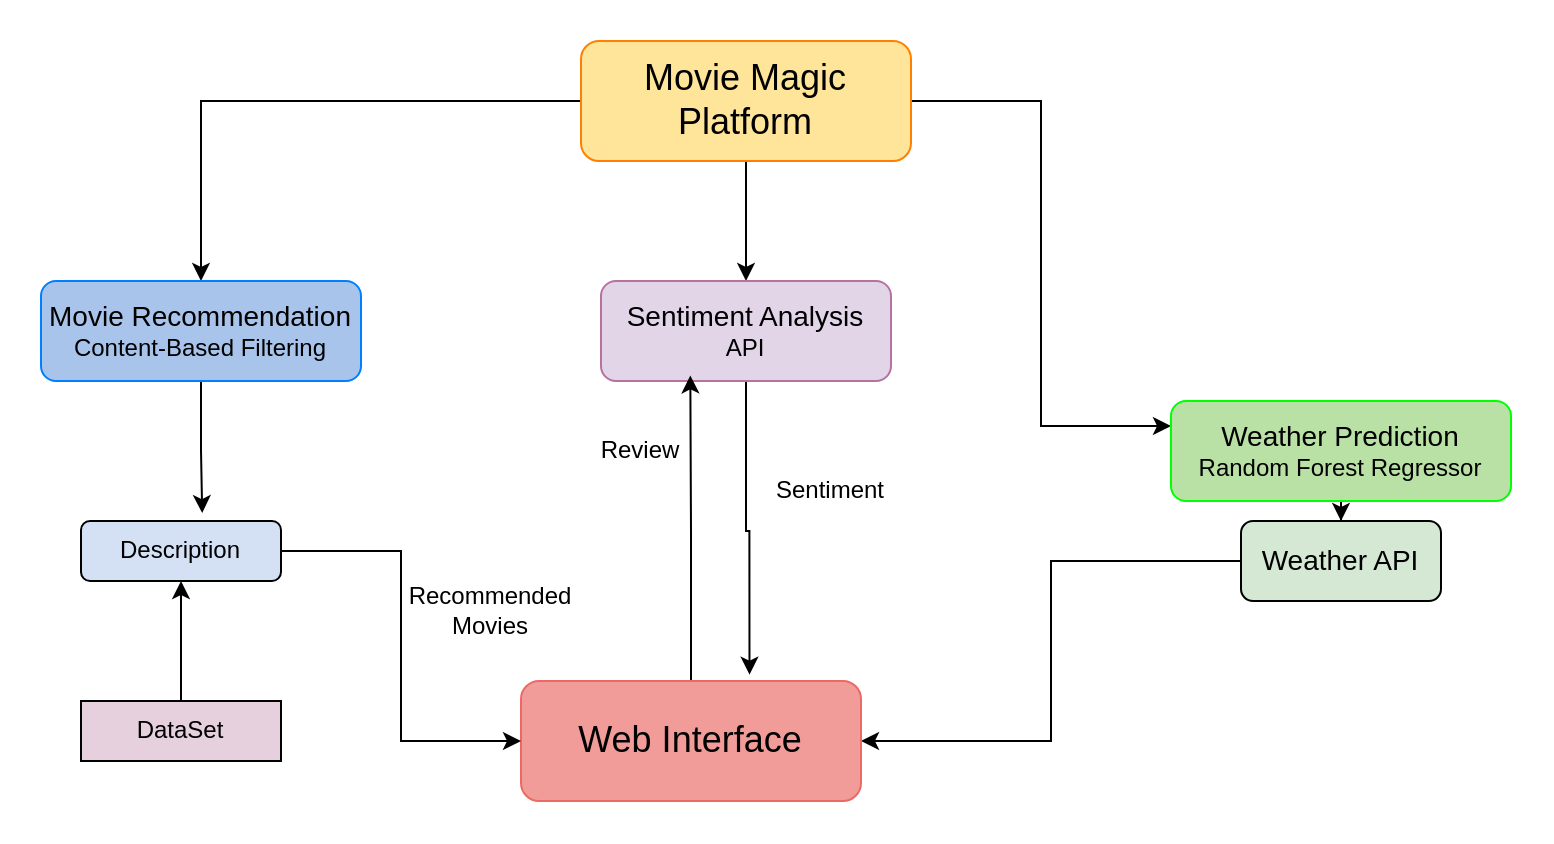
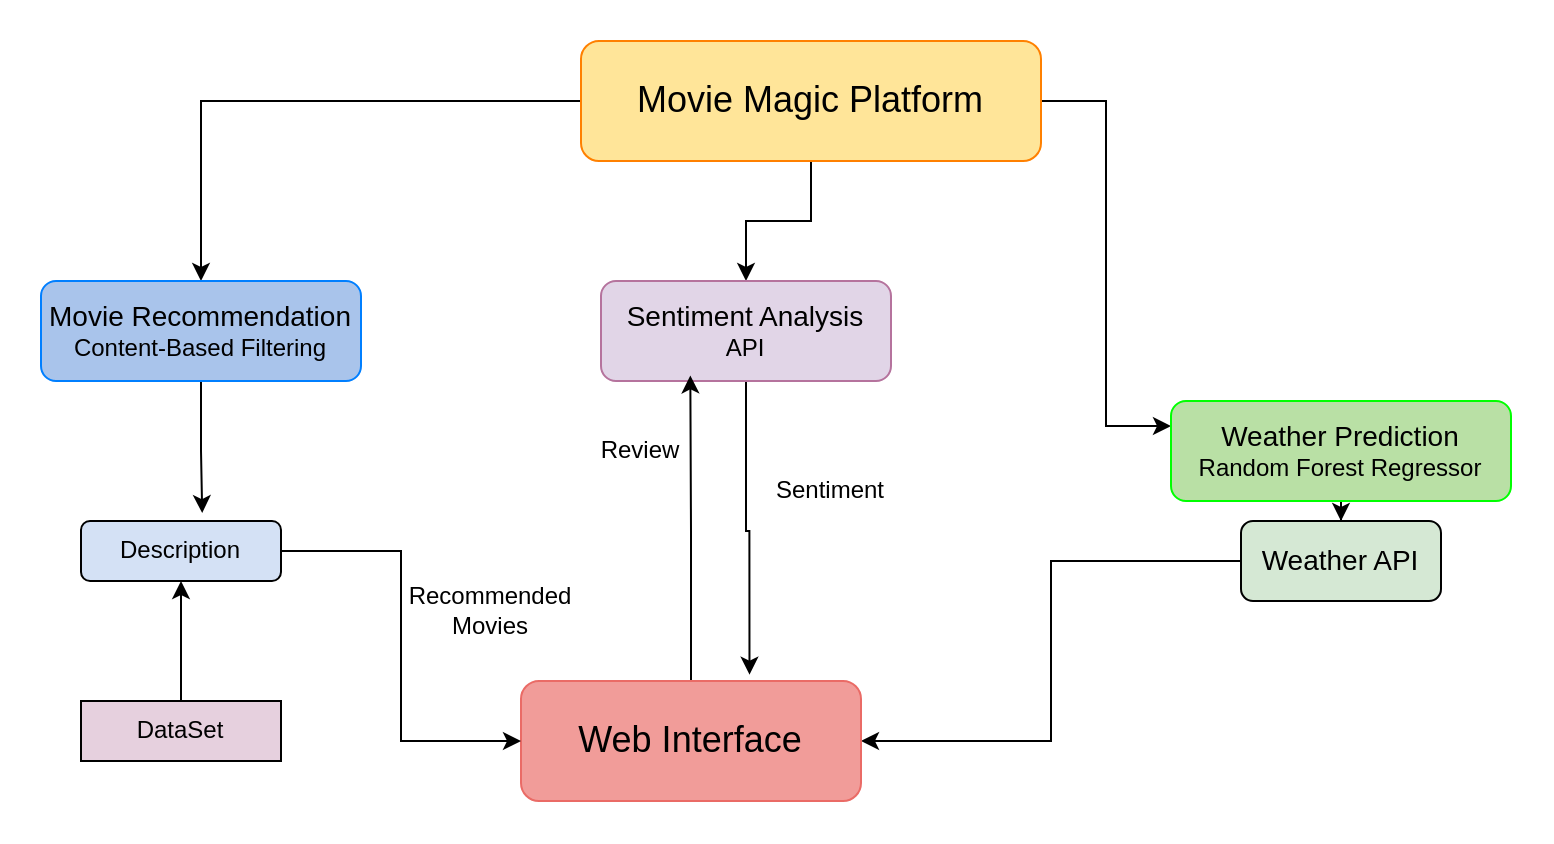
- <mxCell id="5" value="&lt;font style=&quot;font-size: 18px;&quot;&gt;Movie Magic Platform&lt;/font&gt;" style="rounded=1;whiteSpace=wrap;html=1;fillColor=#FFE599;strokeColor=#FF8000;" vertex="1" parent="1"><mxGeometry x="290" y="20" width="165" height="60" as="geometry" /></mxCell>
+ <mxCell id="5" value="&lt;font style=&quot;font-size: 18px;&quot;&gt;Movie Magic Platform&lt;/font&gt;" style="rounded=1;whiteSpace=wrap;html=1;fillColor=#FFE599;strokeColor=#FF8000;" vertex="1" parent="1"><mxGeometry x="290" y="20" width="230" height="60" as="geometry" /></mxCell>
